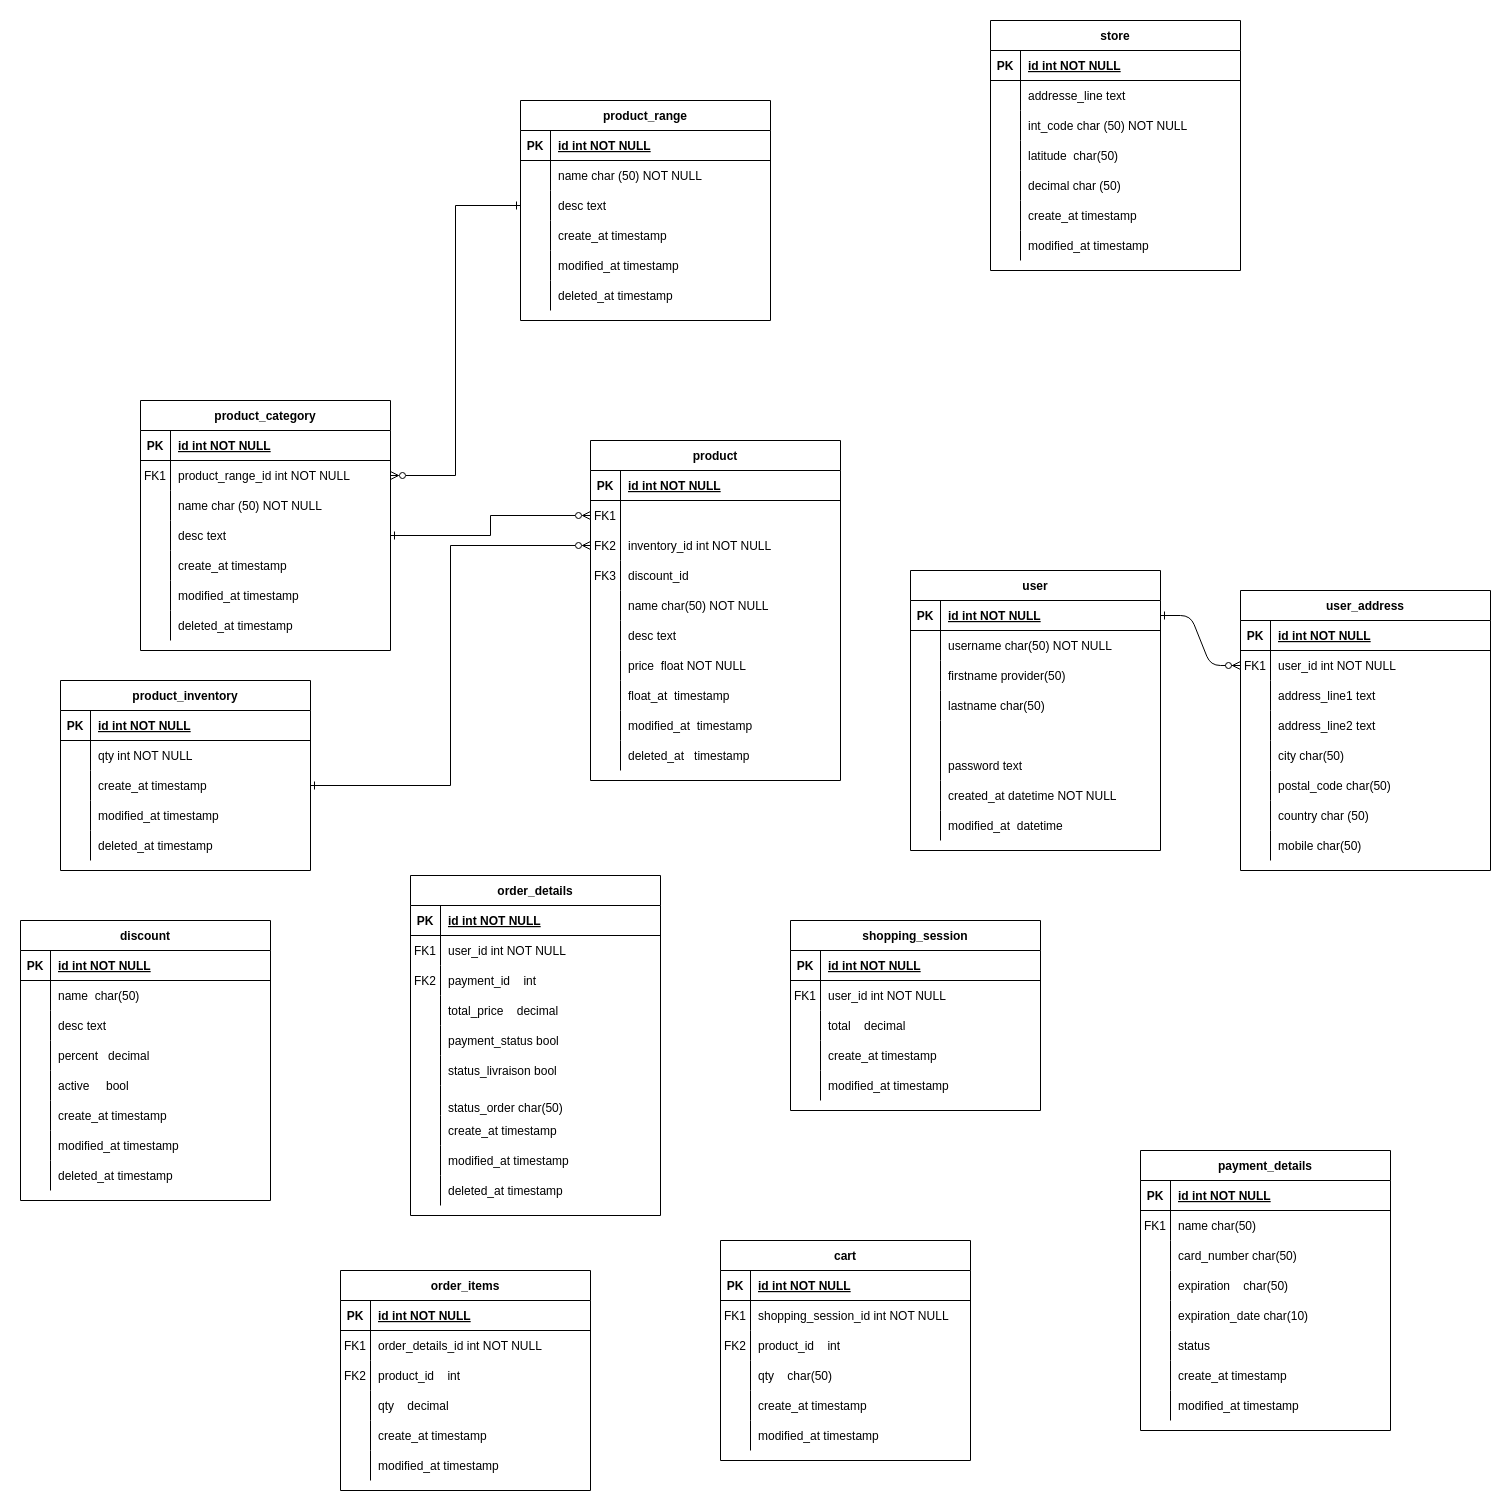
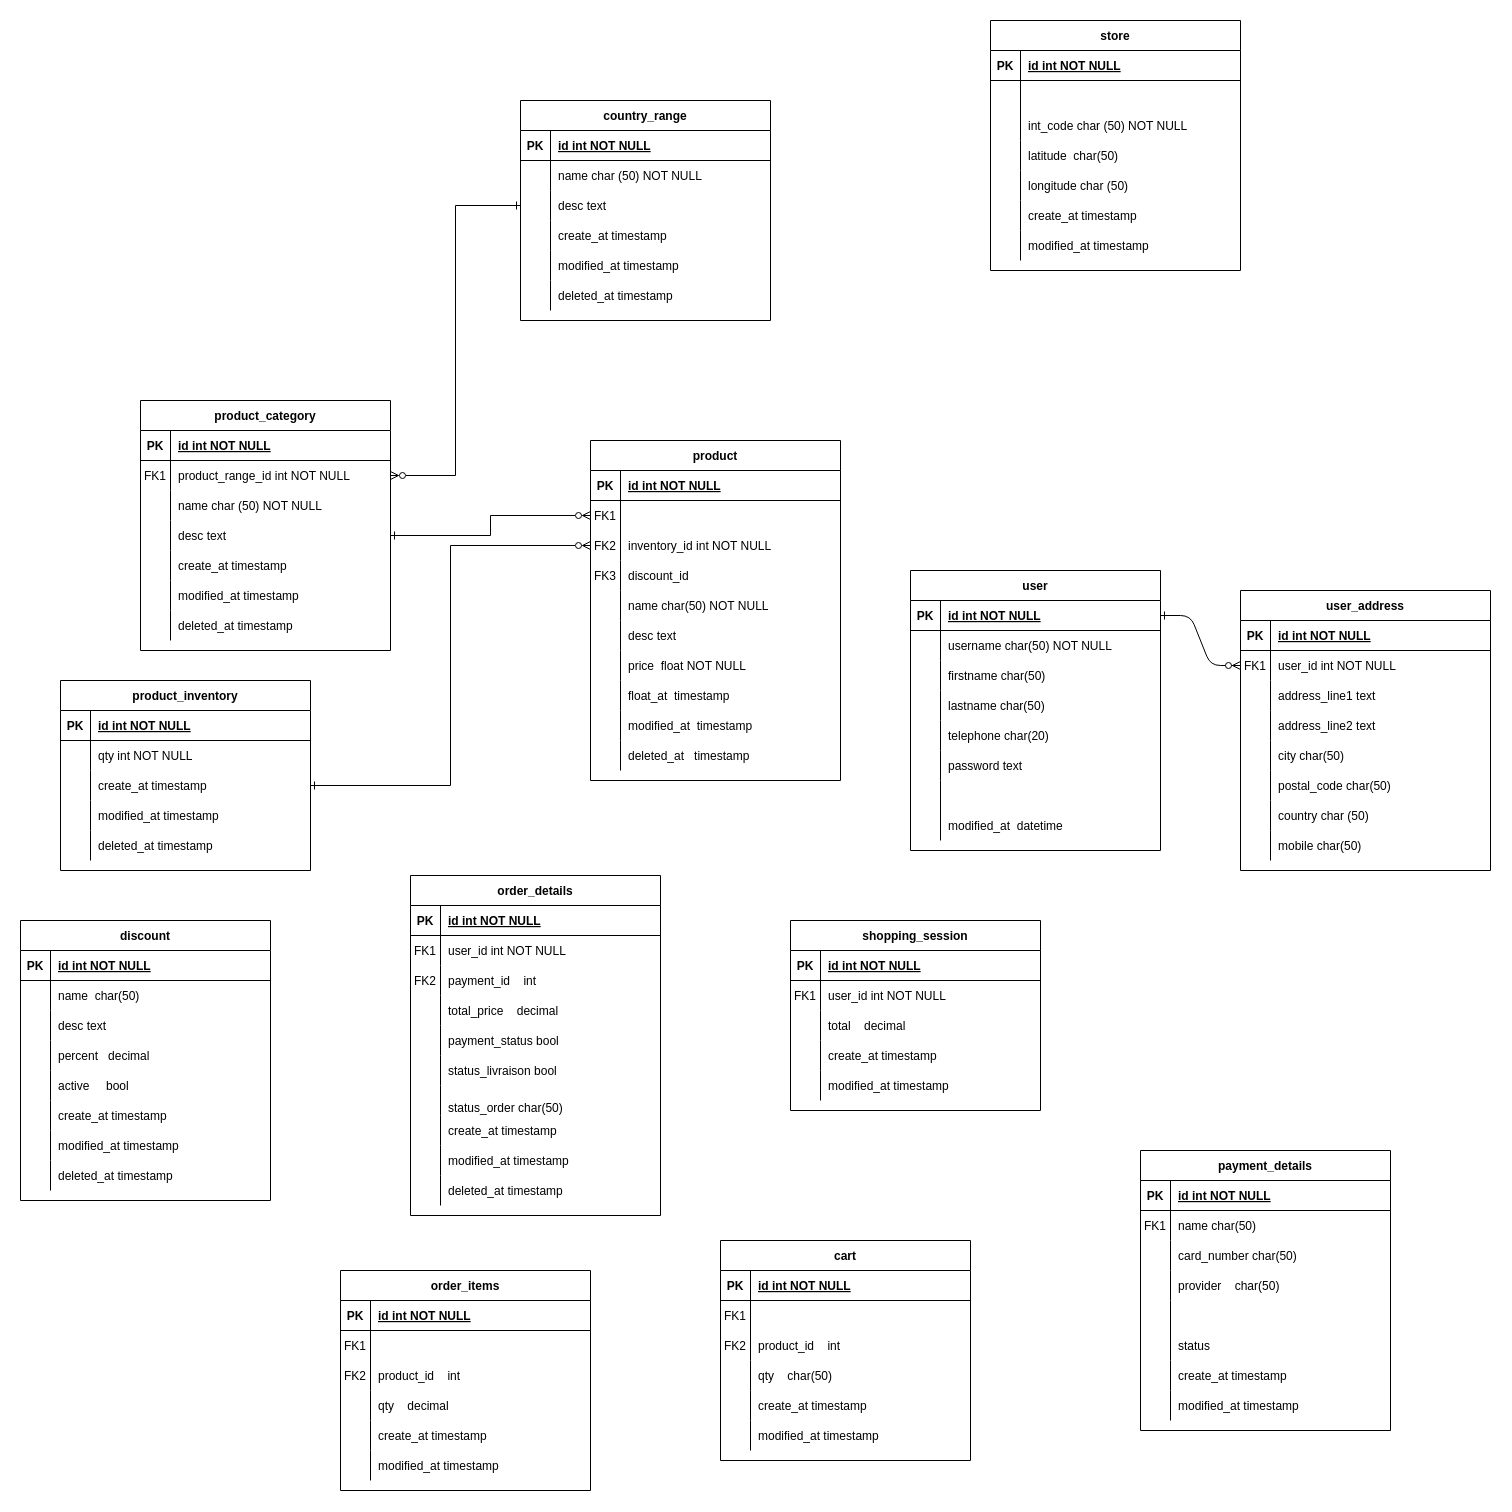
- <mxCell id="284" value="addresse_line text" style="shape=partialRectangle;overflow=hidden;connectable=0;fillColor=none;top=0;left=0;bottom=0;right=0;align=left;spacingLeft=6;" parent="282" vertex="1"><mxGeometry x="30" width="220" height="30" as="geometry"><mxRectangle width="220" height="30" as="alternateBounds" /></mxGeometry></mxCell>
- <mxCell id="258" value="product_range" style="shape=table;startSize=30;container=1;collapsible=1;childLayout=tableLayout;fixedRows=1;rowLines=0;fontStyle=1;align=center;resizeLast=1;" parent="1" vertex="1"><mxGeometry x="520" y="100" width="250" height="220" as="geometry" /></mxCell>
+ <mxCell id="258" value="country_range" style="shape=table;startSize=30;container=1;collapsible=1;childLayout=tableLayout;fixedRows=1;rowLines=0;fontStyle=1;align=center;resizeLast=1;" parent="1" vertex="1"><mxGeometry x="520" y="100" width="250" height="220" as="geometry" /></mxCell>
- <mxCell id="293" value="decimal char (50)" style="shape=partialRectangle;overflow=hidden;connectable=0;fillColor=none;top=0;left=0;bottom=0;right=0;align=left;spacingLeft=6;" parent="291" vertex="1"><mxGeometry x="30" width="220" height="30" as="geometry"><mxRectangle width="220" height="30" as="alternateBounds" /></mxGeometry></mxCell>
+ <mxCell id="293" value="longitude char (50)" style="shape=partialRectangle;overflow=hidden;connectable=0;fillColor=none;top=0;left=0;bottom=0;right=0;align=left;spacingLeft=6;" parent="291" vertex="1"><mxGeometry x="30" width="220" height="30" as="geometry"><mxRectangle width="220" height="30" as="alternateBounds" /></mxGeometry></mxCell>
- <mxCell id="12" value="firstname provider(50) " style="shape=partialRectangle;overflow=hidden;connectable=0;fillColor=none;top=0;left=0;bottom=0;right=0;align=left;spacingLeft=6;" parent="10" vertex="1"><mxGeometry x="30" width="220" height="30" as="geometry"><mxRectangle width="220" height="30" as="alternateBounds" /></mxGeometry></mxCell>
+ <mxCell id="12" value="firstname char(50) " style="shape=partialRectangle;overflow=hidden;connectable=0;fillColor=none;top=0;left=0;bottom=0;right=0;align=left;spacingLeft=6;" parent="10" vertex="1"><mxGeometry x="30" width="220" height="30" as="geometry"><mxRectangle width="220" height="30" as="alternateBounds" /></mxGeometry></mxCell>
+ <mxCell id="18" value="telephone char(20)" style="shape=partialRectangle;overflow=hidden;connectable=0;fillColor=none;top=0;left=0;bottom=0;right=0;align=left;spacingLeft=6;" parent="16" vertex="1"><mxGeometry x="30" width="220" height="30" as="geometry"><mxRectangle width="220" height="30" as="alternateBounds" /></mxGeometry></mxCell>
- <mxCell id="24" value="created_at datetime NOT NULL" style="shape=partialRectangle;overflow=hidden;connectable=0;fillColor=none;top=0;left=0;bottom=0;right=0;align=left;spacingLeft=6;" parent="22" vertex="1"><mxGeometry x="30" width="220" height="30" as="geometry"><mxRectangle width="220" height="30" as="alternateBounds" /></mxGeometry></mxCell>
- <mxCell id="208" value="expiration    char(50)" style="shape=partialRectangle;overflow=hidden;connectable=0;fillColor=none;top=0;left=0;bottom=0;right=0;align=left;spacingLeft=6;" parent="206" vertex="1"><mxGeometry x="30" width="220" height="30" as="geometry"><mxRectangle width="220" height="30" as="alternateBounds" /></mxGeometry></mxCell>
+ <mxCell id="208" value="provider    char(50)" style="shape=partialRectangle;overflow=hidden;connectable=0;fillColor=none;top=0;left=0;bottom=0;right=0;align=left;spacingLeft=6;" parent="206" vertex="1"><mxGeometry x="30" width="220" height="30" as="geometry"><mxRectangle width="220" height="30" as="alternateBounds" /></mxGeometry></mxCell>
- <mxCell id="227" value="shopping_session_id int NOT NULL" style="shape=partialRectangle;overflow=hidden;connectable=0;fillColor=none;top=0;left=0;bottom=0;right=0;align=left;spacingLeft=6;" parent="225" vertex="1"><mxGeometry x="30" width="220" height="30" as="geometry"><mxRectangle width="220" height="30" as="alternateBounds" /></mxGeometry></mxCell>
- <mxCell id="211" value="expiration_date char(10)" style="shape=partialRectangle;overflow=hidden;connectable=0;fillColor=none;top=0;left=0;bottom=0;right=0;align=left;spacingLeft=6;" vertex="1" parent="209"><mxGeometry x="30" width="220" height="30" as="geometry"><mxRectangle width="220" height="30" as="alternateBounds" /></mxGeometry></mxCell>
- <mxCell id="183" value="order_details_id int NOT NULL" style="shape=partialRectangle;overflow=hidden;connectable=0;fillColor=none;top=0;left=0;bottom=0;right=0;align=left;spacingLeft=6;" parent="181" vertex="1"><mxGeometry x="30" width="220" height="30" as="geometry"><mxRectangle width="220" height="30" as="alternateBounds" /></mxGeometry></mxCell>
